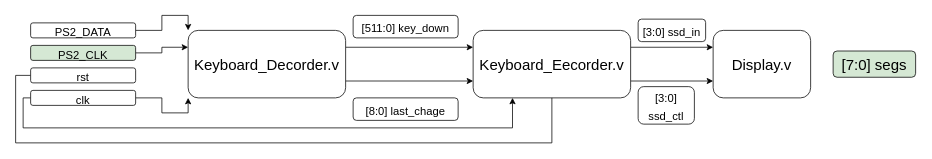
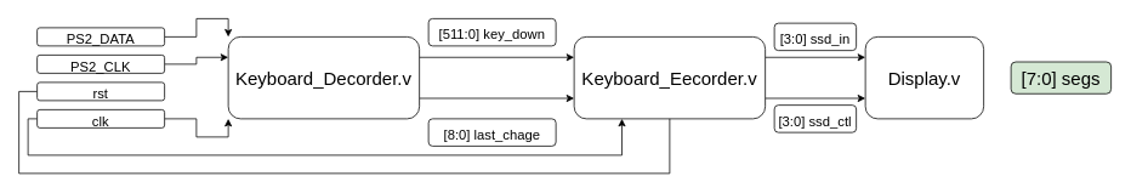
- <mxCell id="13" value="&lt;span style=&quot;font-size: 15px&quot;&gt;PS2_CLK&lt;/span&gt;" style="rounded=1;whiteSpace=wrap;html=1;fontSize=20;fillColor=#d5e8d4;" vertex="1" parent="1"><mxGeometry x="40" y="60" width="140" height="20" as="geometry" /></mxCell>
+ <mxCell id="13" value="&lt;span style=&quot;font-size: 15px&quot;&gt;PS2_CLK&lt;/span&gt;" style="rounded=1;whiteSpace=wrap;html=1;fontSize=20;" vertex="1" parent="1"><mxGeometry x="40" y="60" width="140" height="20" as="geometry" /></mxCell>
- <mxCell id="22" value="&lt;font style=&quot;font-size: 15px&quot;&gt;[3:0] ssd_ctl&lt;/font&gt;" style="rounded=1;whiteSpace=wrap;html=1;fontSize=20;" vertex="1" parent="1"><mxGeometry x="850" y="115" width="75" height="50" as="geometry" /></mxCell>
+ <mxCell id="22" value="&lt;font style=&quot;font-size: 15px&quot;&gt;[3:0] ssd_ctl&lt;/font&gt;" style="rounded=1;whiteSpace=wrap;html=1;fontSize=20;" vertex="1" parent="1"><mxGeometry x="850" y="115" width="90" height="30" as="geometry" /></mxCell>
